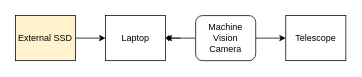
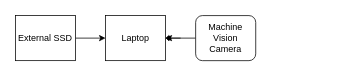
- <mxCell id="4" value="External SSD" style="rounded=0;whiteSpace=wrap;html=1;fillColor=#fff2cc;" parent="1" vertex="1"><mxGeometry x="20" y="20" width="80" height="60" as="geometry" /></mxCell>
+ <mxCell id="4" value="External SSD" style="rounded=0;whiteSpace=wrap;html=1;" parent="1" vertex="1"><mxGeometry x="20" y="20" width="80" height="60" as="geometry" /></mxCell>
- <mxCell id="7" style="edgeStyle=orthogonalEdgeStyle;rounded=0;orthogonalLoop=1;jettySize=auto;html=1;exitX=1;exitY=0.5;exitDx=0;exitDy=0;" parent="1" source="8" target="9" edge="1"><mxGeometry relative="1" as="geometry" /></mxCell>
- <mxCell id="9" value="Telescope" style="rounded=0;whiteSpace=wrap;html=1;" parent="1" vertex="1"><mxGeometry x="380" y="20" width="80" height="60" as="geometry" /></mxCell>
